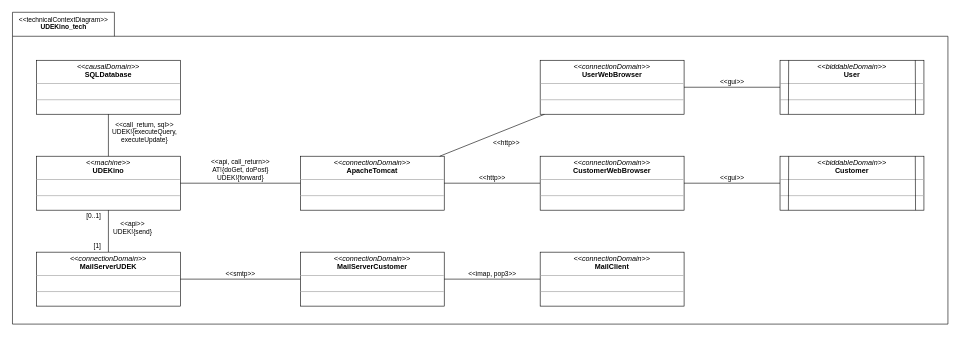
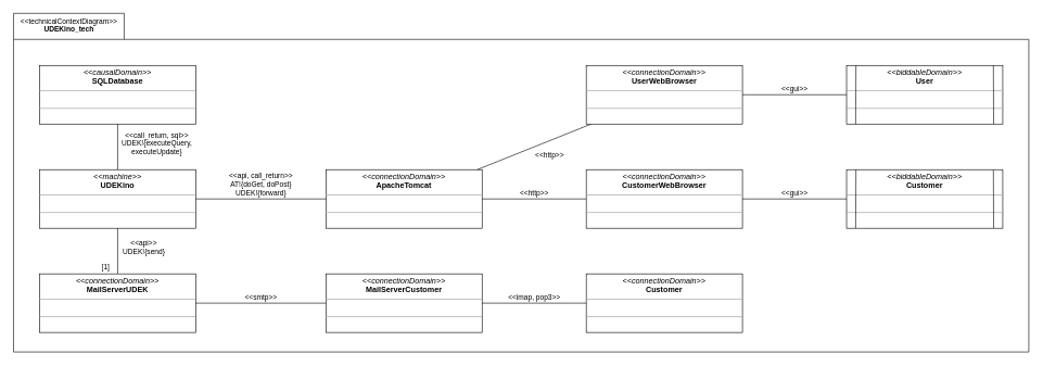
- <mxCell id="5" value="[0..1]" style="text;html=1;strokeColor=none;fillColor=none;align=right;verticalAlign=middle;whiteSpace=wrap;rounded=0;fontFamily=Helvetica;fontSize=11;fontColor=default;" vertex="1" parent="3"><mxGeometry x="80" y="250" width="30" height="20" as="geometry" /></mxCell>
- <mxCell id="27" value="&lt;p style=&quot;margin: 0px ; margin-top: 4px ; text-align: center&quot;&gt;&lt;i&gt;&amp;lt;&amp;lt;connectionDomain&amp;gt;&amp;gt;&lt;/i&gt;&lt;br&gt;&lt;b&gt;MailClient&lt;/b&gt;&lt;/p&gt;&lt;hr size=&quot;1&quot;&gt;&lt;p style=&quot;margin: 0px ; margin-left: 4px&quot;&gt;&lt;br&gt;&lt;/p&gt;&lt;hr size=&quot;1&quot;&gt;&lt;p style=&quot;margin: 0px ; margin-left: 4px&quot;&gt;&lt;br&gt;&lt;/p&gt;" style="verticalAlign=top;align=left;overflow=fill;fontSize=12;fontFamily=Helvetica;html=1;rounded=0;shadow=0;glass=0;comic=0;sketch=0;pointerEvents=1;fontColor=default;gradientColor=none;container=0;" vertex="1" parent="3"><mxGeometry x="840" y="320.0" width="240" height="90" as="geometry" /></mxCell>
+ <mxCell id="27" value="&lt;p style=&quot;margin: 0px ; margin-top: 4px ; text-align: center&quot;&gt;&lt;i&gt;&amp;lt;&amp;lt;connectionDomain&amp;gt;&amp;gt;&lt;/i&gt;&lt;br&gt;&lt;b&gt;Customer&lt;/b&gt;&lt;/p&gt;&lt;hr size=&quot;1&quot;&gt;&lt;p style=&quot;margin: 0px ; margin-left: 4px&quot;&gt;&lt;br&gt;&lt;/p&gt;&lt;hr size=&quot;1&quot;&gt;&lt;p style=&quot;margin: 0px ; margin-left: 4px&quot;&gt;&lt;br&gt;&lt;/p&gt;" style="verticalAlign=top;align=left;overflow=fill;fontSize=12;fontFamily=Helvetica;html=1;rounded=0;shadow=0;glass=0;comic=0;sketch=0;pointerEvents=1;fontColor=default;gradientColor=none;container=0;" vertex="1" parent="3"><mxGeometry x="840" y="320.0" width="240" height="90" as="geometry" /></mxCell>
